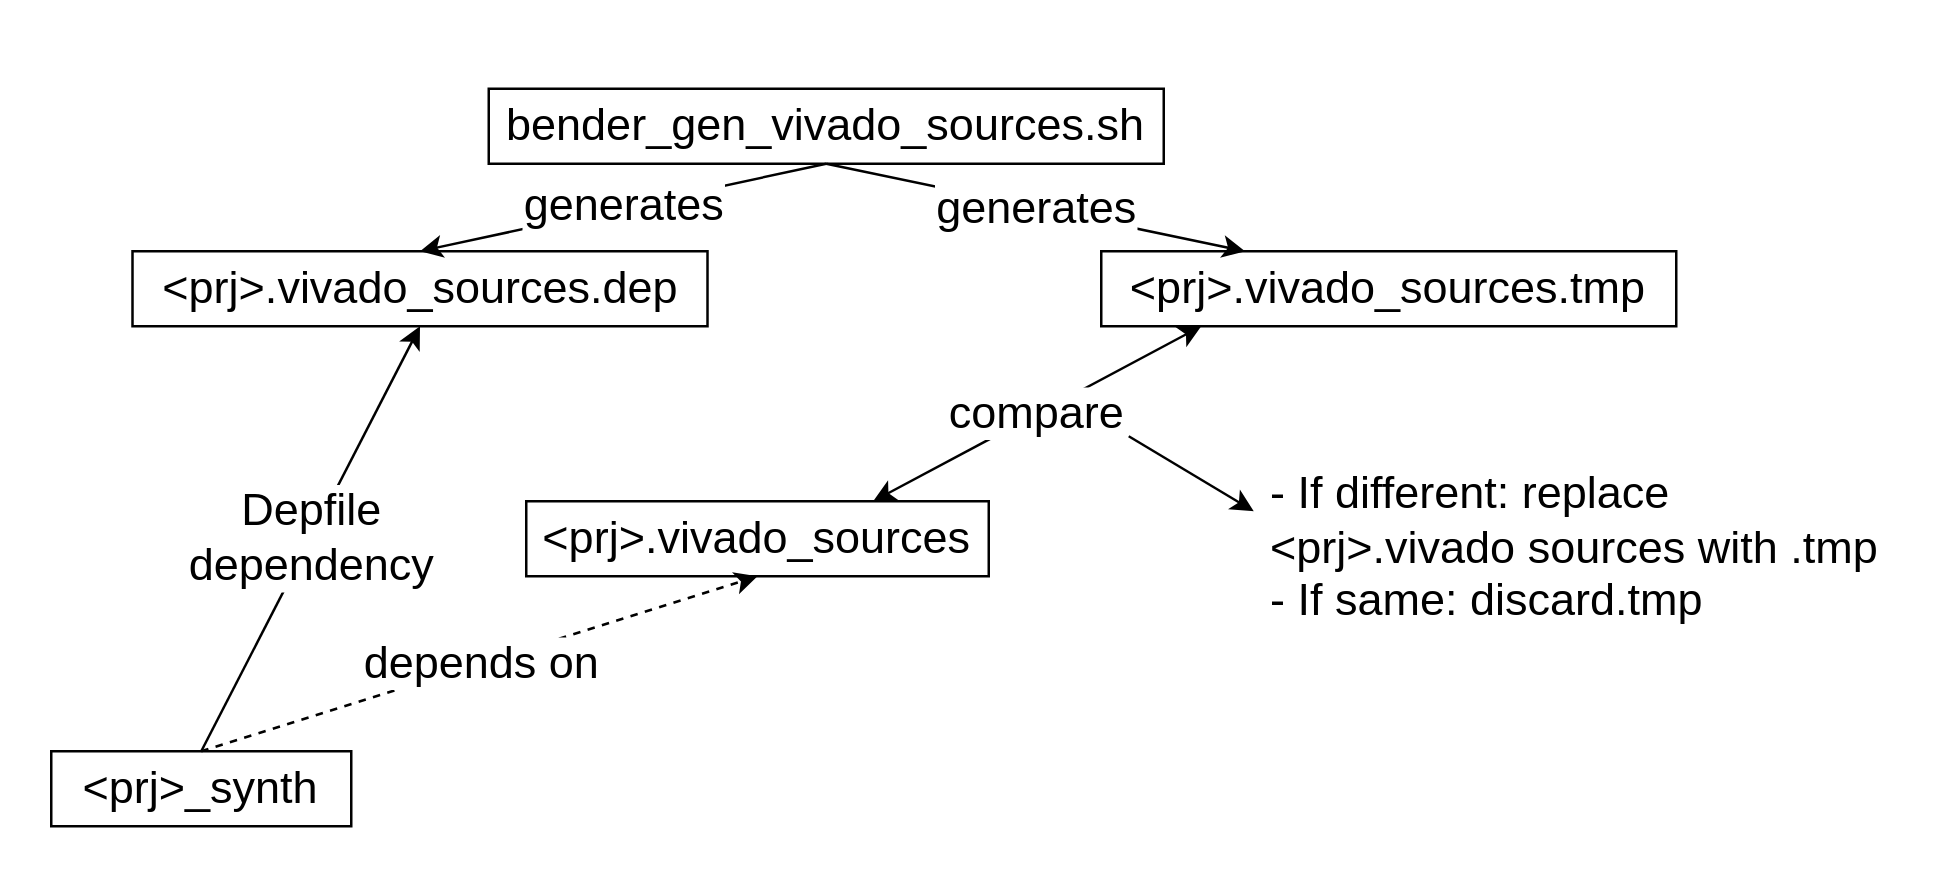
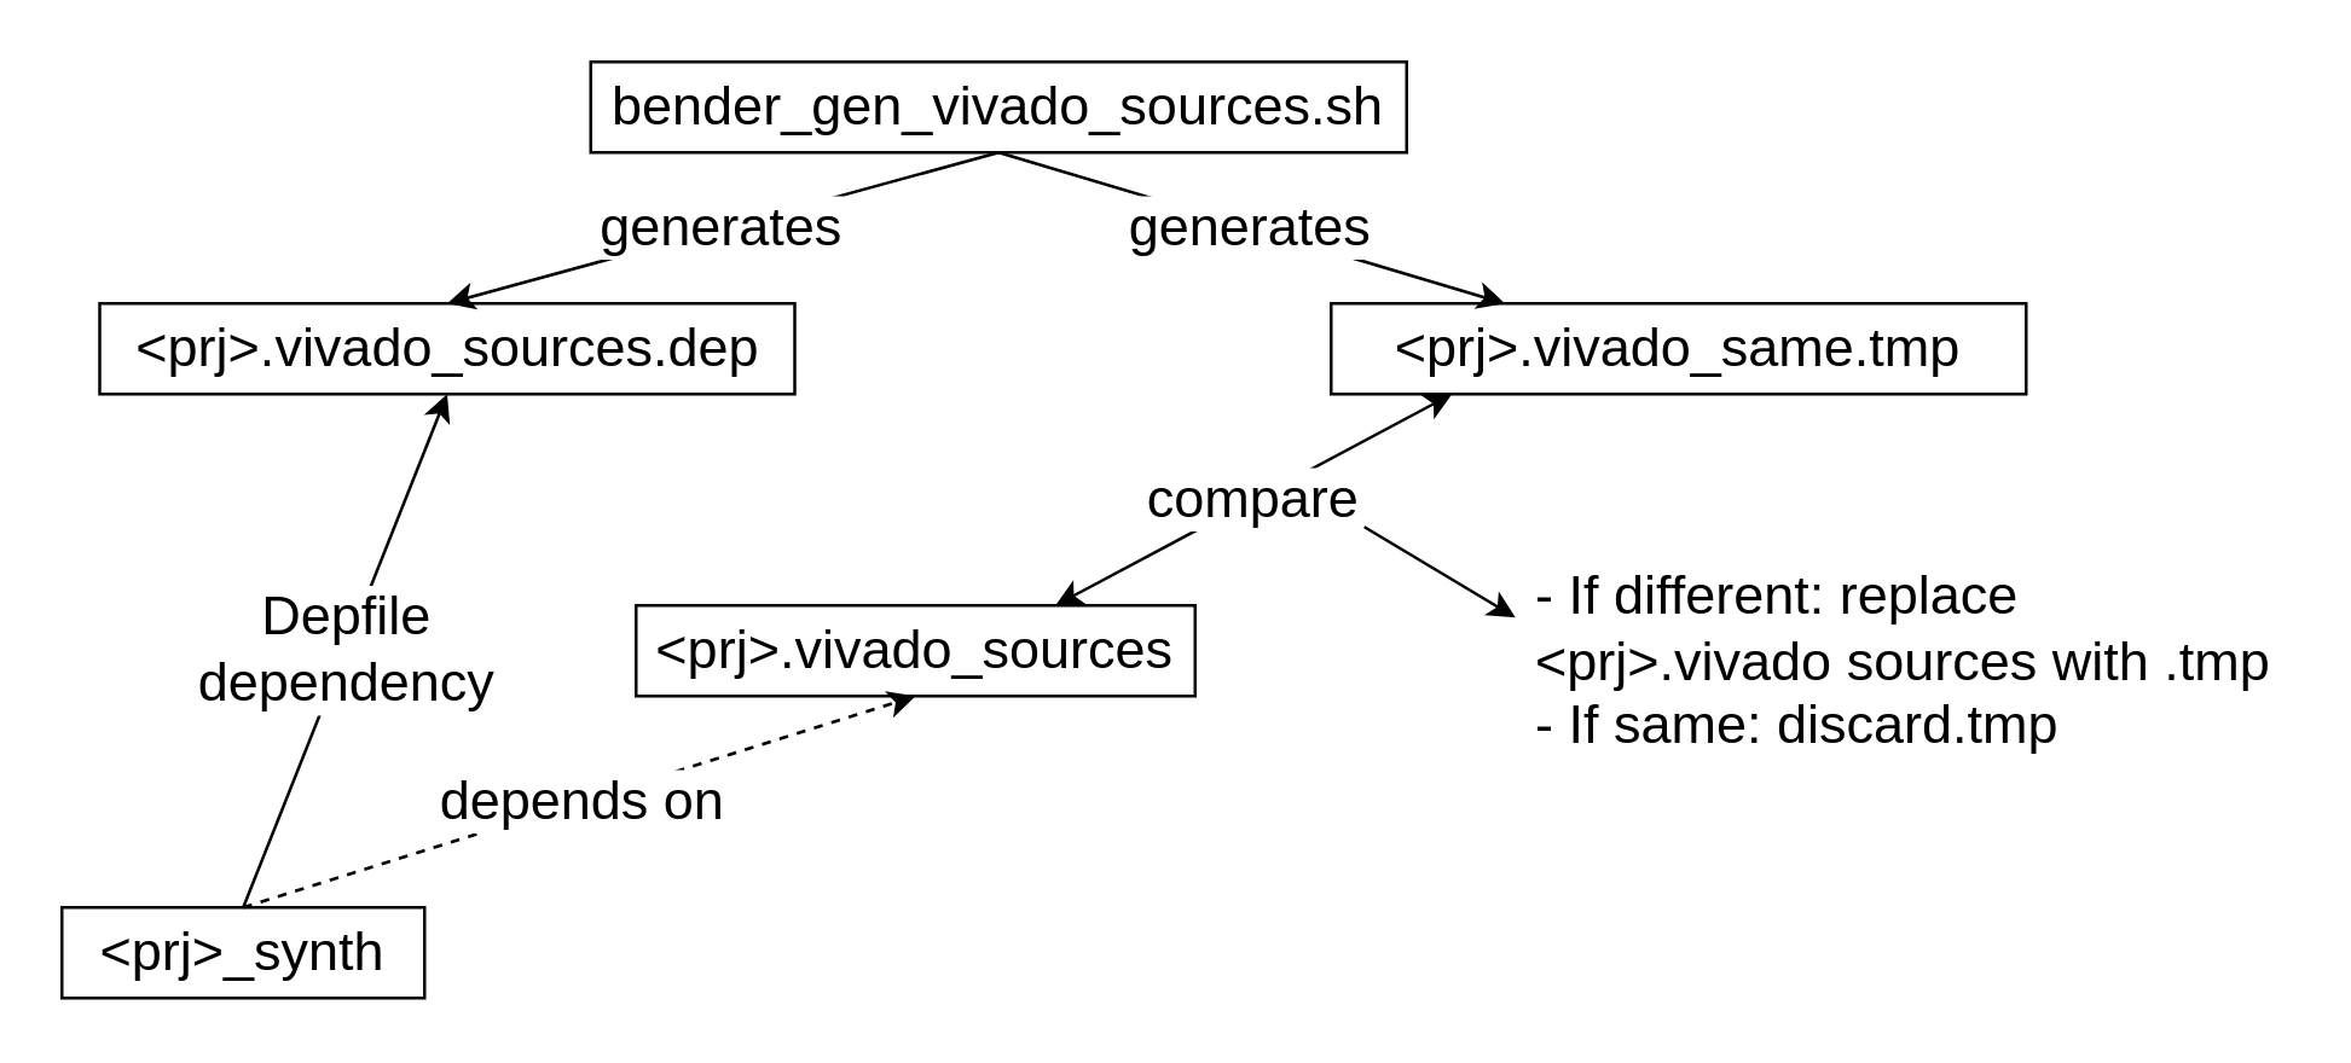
- <mxCell id="2" value="bender_gen_vivado_sources.sh" style="text;html=1;strokeColor=default;fillColor=none;align=center;verticalAlign=middle;whiteSpace=wrap;rounded=0;fontSize=18;" vertex="1" parent="1"><mxGeometry x="195" y="35" width="270" height="30" as="geometry" /></mxCell>
+ <mxCell id="2" value="bender_gen_vivado_sources.sh" style="text;html=1;strokeColor=default;fillColor=none;align=center;verticalAlign=middle;whiteSpace=wrap;rounded=0;fontSize=18;" vertex="1" parent="1"><mxGeometry x="195" y="20" width="270" height="30" as="geometry" /></mxCell>
- <mxCell id="11" value="&amp;lt;prj&amp;gt;.vivado_sources.dep" style="text;html=1;strokeColor=default;fillColor=none;align=center;verticalAlign=middle;whiteSpace=wrap;rounded=0;fontSize=18;" vertex="1" parent="1"><mxGeometry x="52.5" y="100" width="230" height="30" as="geometry" /></mxCell>
+ <mxCell id="11" value="&amp;lt;prj&amp;gt;.vivado_sources.dep" style="text;html=1;strokeColor=default;fillColor=none;align=center;verticalAlign=middle;whiteSpace=wrap;rounded=0;fontSize=18;" vertex="1" parent="1"><mxGeometry x="32.5" y="100" width="230" height="30" as="geometry" /></mxCell>
- <mxCell id="3" value="&amp;lt;prj&amp;gt;.vivado_sources.tmp" style="text;html=1;strokeColor=default;fillColor=none;align=center;verticalAlign=middle;whiteSpace=wrap;rounded=0;fontSize=18;" vertex="1" parent="1"><mxGeometry x="440" y="100" width="230" height="30" as="geometry" /></mxCell>
+ <mxCell id="3" value="&amp;lt;prj&amp;gt;.vivado_same.tmp" style="text;html=1;strokeColor=default;fillColor=none;align=center;verticalAlign=middle;whiteSpace=wrap;rounded=0;fontSize=18;" vertex="1" parent="1"><mxGeometry x="440" y="100" width="230" height="30" as="geometry" /></mxCell>
